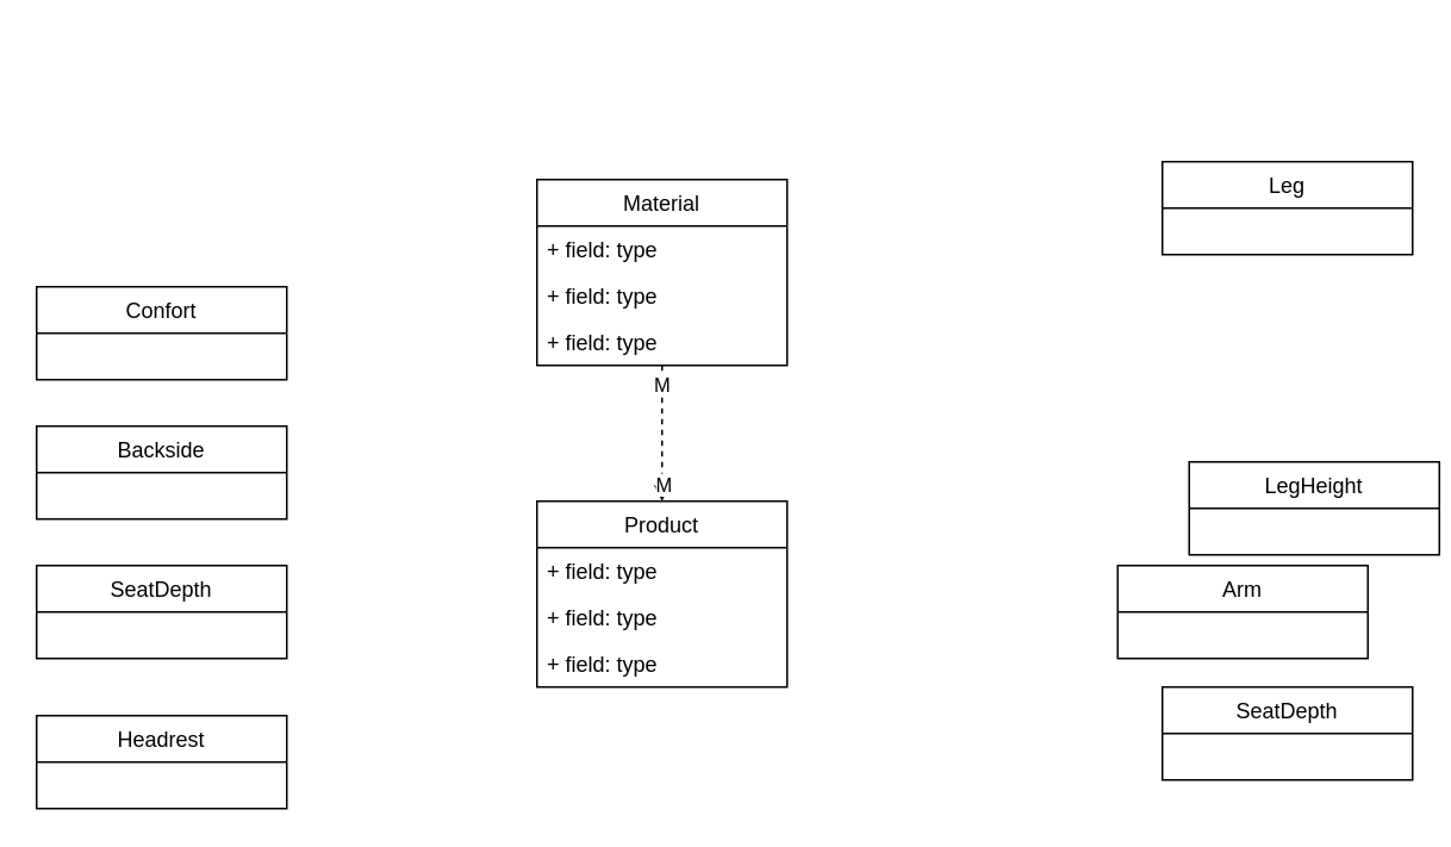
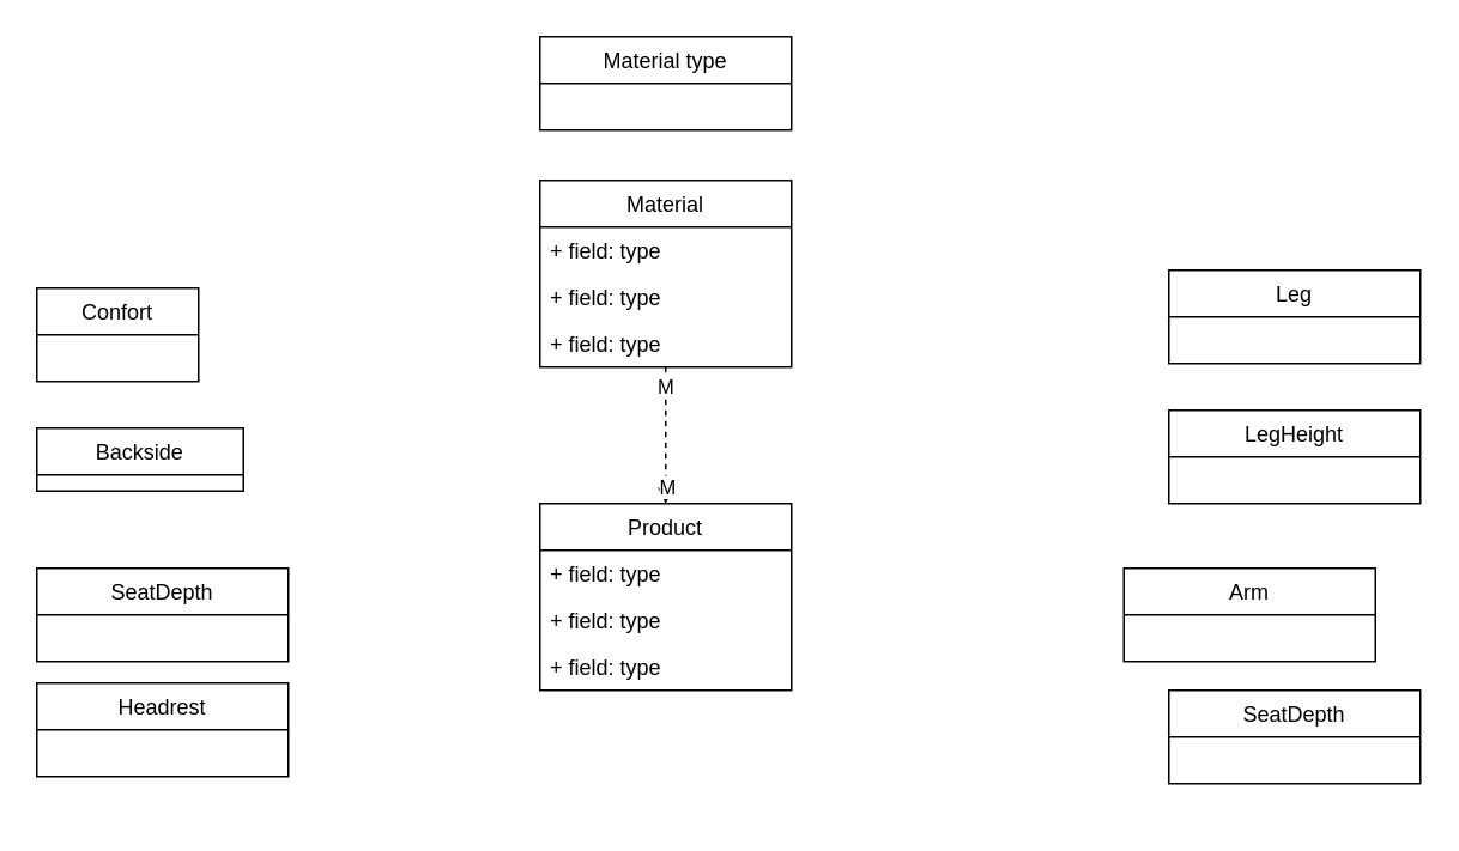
+ <mxCell id="9" value="Material type" style="swimlane;fontStyle=0;childLayout=stackLayout;horizontal=1;startSize=26;fillColor=none;horizontalStack=0;resizeParent=1;resizeParentMax=0;resizeLast=0;collapsible=1;marginBottom=0;" vertex="1" parent="1"><mxGeometry x="300" y="20" width="140" height="52" as="geometry" /></mxCell>
- <mxCell id="5" value="Leg" style="swimlane;fontStyle=0;childLayout=stackLayout;horizontal=1;startSize=26;fillColor=none;horizontalStack=0;resizeParent=1;resizeParentMax=0;resizeLast=0;collapsible=1;marginBottom=0;" vertex="1" parent="1"><mxGeometry x="650" y="90" width="140" height="52" as="geometry" /></mxCell>
+ <mxCell id="5" value="Leg" style="swimlane;fontStyle=0;childLayout=stackLayout;horizontal=1;startSize=26;fillColor=none;horizontalStack=0;resizeParent=1;resizeParentMax=0;resizeLast=0;collapsible=1;marginBottom=0;" vertex="1" parent="1"><mxGeometry x="650" y="150" width="140" height="52" as="geometry" /></mxCell>
- <mxCell id="10" value="Confort" style="swimlane;fontStyle=0;childLayout=stackLayout;horizontal=1;startSize=26;fillColor=none;horizontalStack=0;resizeParent=1;resizeParentMax=0;resizeLast=0;collapsible=1;marginBottom=0;" vertex="1" parent="1"><mxGeometry x="20" y="160" width="140" height="52" as="geometry" /></mxCell>
+ <mxCell id="10" value="Confort" style="swimlane;fontStyle=0;childLayout=stackLayout;horizontal=1;startSize=26;fillColor=none;horizontalStack=0;resizeParent=1;resizeParentMax=0;resizeLast=0;collapsible=1;marginBottom=0;" vertex="1" parent="1"><mxGeometry x="20" y="160" width="90" height="52" as="geometry" /></mxCell>
- <mxCell id="11" value="Backside" style="swimlane;fontStyle=0;childLayout=stackLayout;horizontal=1;startSize=26;fillColor=none;horizontalStack=0;resizeParent=1;resizeParentMax=0;resizeLast=0;collapsible=1;marginBottom=0;" vertex="1" parent="1"><mxGeometry x="20" y="238" width="140" height="52" as="geometry" /></mxCell>
+ <mxCell id="11" value="Backside" style="swimlane;fontStyle=0;childLayout=stackLayout;horizontal=1;startSize=26;fillColor=none;horizontalStack=0;resizeParent=1;resizeParentMax=0;resizeLast=0;collapsible=1;marginBottom=0;" vertex="1" parent="1"><mxGeometry x="20" y="238" width="115" height="35" as="geometry" /></mxCell>
- <mxCell id="6" value="LegHeight" style="swimlane;fontStyle=0;childLayout=stackLayout;horizontal=1;startSize=26;fillColor=none;horizontalStack=0;resizeParent=1;resizeParentMax=0;resizeLast=0;collapsible=1;marginBottom=0;" vertex="1" parent="1"><mxGeometry x="665" y="258" width="140" height="52" as="geometry" /></mxCell>
+ <mxCell id="6" value="LegHeight" style="swimlane;fontStyle=0;childLayout=stackLayout;horizontal=1;startSize=26;fillColor=none;horizontalStack=0;resizeParent=1;resizeParentMax=0;resizeLast=0;collapsible=1;marginBottom=0;" vertex="1" parent="1"><mxGeometry x="650" y="228" width="140" height="52" as="geometry" /></mxCell>
- <mxCell id="13" value="Headrest" style="swimlane;fontStyle=0;childLayout=stackLayout;horizontal=1;startSize=26;fillColor=none;horizontalStack=0;resizeParent=1;resizeParentMax=0;resizeLast=0;collapsible=1;marginBottom=0;" vertex="1" parent="1"><mxGeometry x="20" y="400" width="140" height="52" as="geometry" /></mxCell>
+ <mxCell id="13" value="Headrest" style="swimlane;fontStyle=0;childLayout=stackLayout;horizontal=1;startSize=26;fillColor=none;horizontalStack=0;resizeParent=1;resizeParentMax=0;resizeLast=0;collapsible=1;marginBottom=0;" vertex="1" parent="1"><mxGeometry x="20" y="380" width="140" height="52" as="geometry" /></mxCell>
